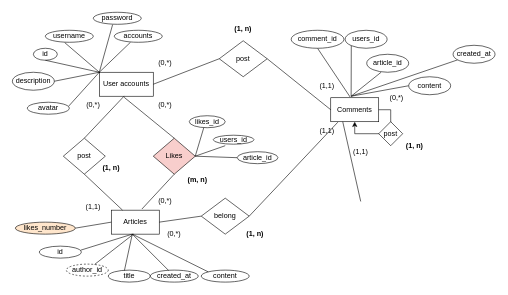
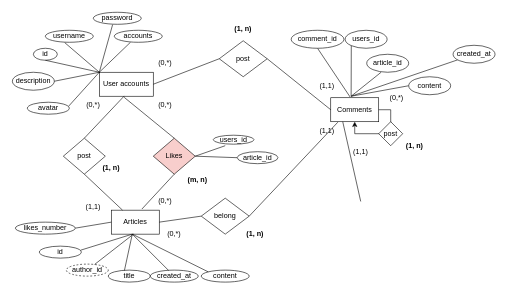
- <mxCell id="59" value="likes_id" style="ellipse;whiteSpace=wrap;html=1;" vertex="1" parent="2"><mxGeometry x="295" y="172.5" width="60" height="20" as="geometry" /></mxCell>
- <mxCell id="60" value="" style="endArrow=none;html=1;rounded=0;entryX=0.403;entryY=1.006;entryDx=0;entryDy=0;exitX=1;exitY=0.5;exitDx=0;exitDy=0;entryPerimeter=0;" edge="1" parent="2" source="19" target="59"><mxGeometry width="50" height="50" relative="1" as="geometry"><mxPoint x="335" y="242.5" as="sourcePoint" /><mxPoint x="380" y="217.5" as="targetPoint" /></mxGeometry></mxCell>
- <mxCell id="58" value="likes_number" style="ellipse;whiteSpace=wrap;html=1;fillColor=#ffe6cc;" vertex="1" parent="2"><mxGeometry x="5" y="350" width="100" height="20" as="geometry" /></mxCell>
+ <mxCell id="58" value="likes_number" style="ellipse;whiteSpace=wrap;html=1;" vertex="1" parent="2"><mxGeometry x="5" y="350" width="100" height="20" as="geometry" /></mxCell>
